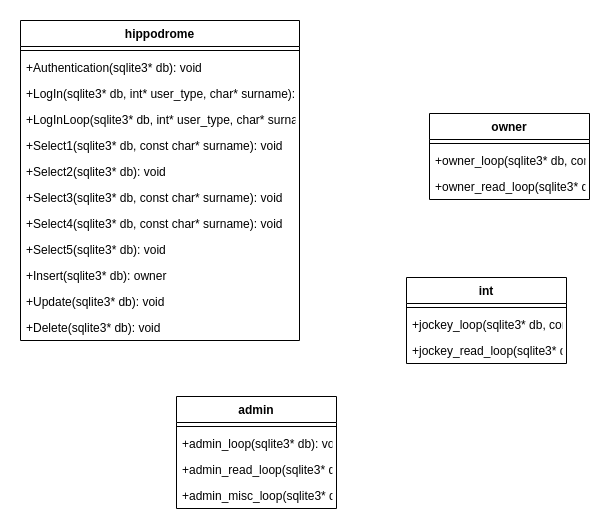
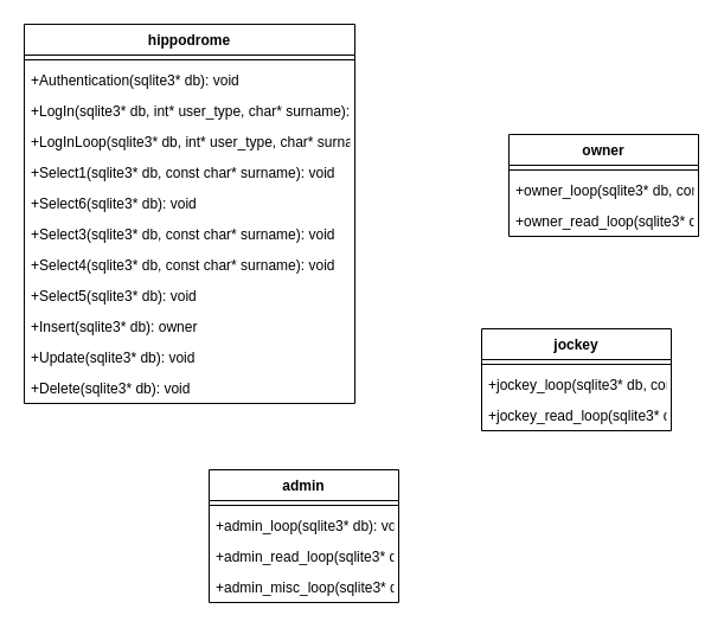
- <mxCell id="8" value="+Select2(sqlite3* db): void" style="text;strokeColor=none;fillColor=none;align=left;verticalAlign=top;spacingLeft=4;spacingRight=4;overflow=hidden;rotatable=0;points=[[0,0.5],[1,0.5]];portConstraint=eastwest;" vertex="1" parent="2"><mxGeometry y="138" width="279" height="26" as="geometry" /></mxCell>
+ <mxCell id="8" value="+Select6(sqlite3* db): void" style="text;strokeColor=none;fillColor=none;align=left;verticalAlign=top;spacingLeft=4;spacingRight=4;overflow=hidden;rotatable=0;points=[[0,0.5],[1,0.5]];portConstraint=eastwest;" vertex="1" parent="2"><mxGeometry y="138" width="279" height="26" as="geometry" /></mxCell>
- <mxCell id="20" value="int" style="swimlane;fontStyle=1;align=center;verticalAlign=top;childLayout=stackLayout;horizontal=1;startSize=26;horizontalStack=0;resizeParent=1;resizeParentMax=0;resizeLast=0;collapsible=1;marginBottom=0;" vertex="1" parent="1"><mxGeometry x="406" y="277" width="160" height="86" as="geometry" /></mxCell>
+ <mxCell id="20" value="jockey" style="swimlane;fontStyle=1;align=center;verticalAlign=top;childLayout=stackLayout;horizontal=1;startSize=26;horizontalStack=0;resizeParent=1;resizeParentMax=0;resizeLast=0;collapsible=1;marginBottom=0;" vertex="1" parent="1"><mxGeometry x="406" y="277" width="160" height="86" as="geometry" /></mxCell>
